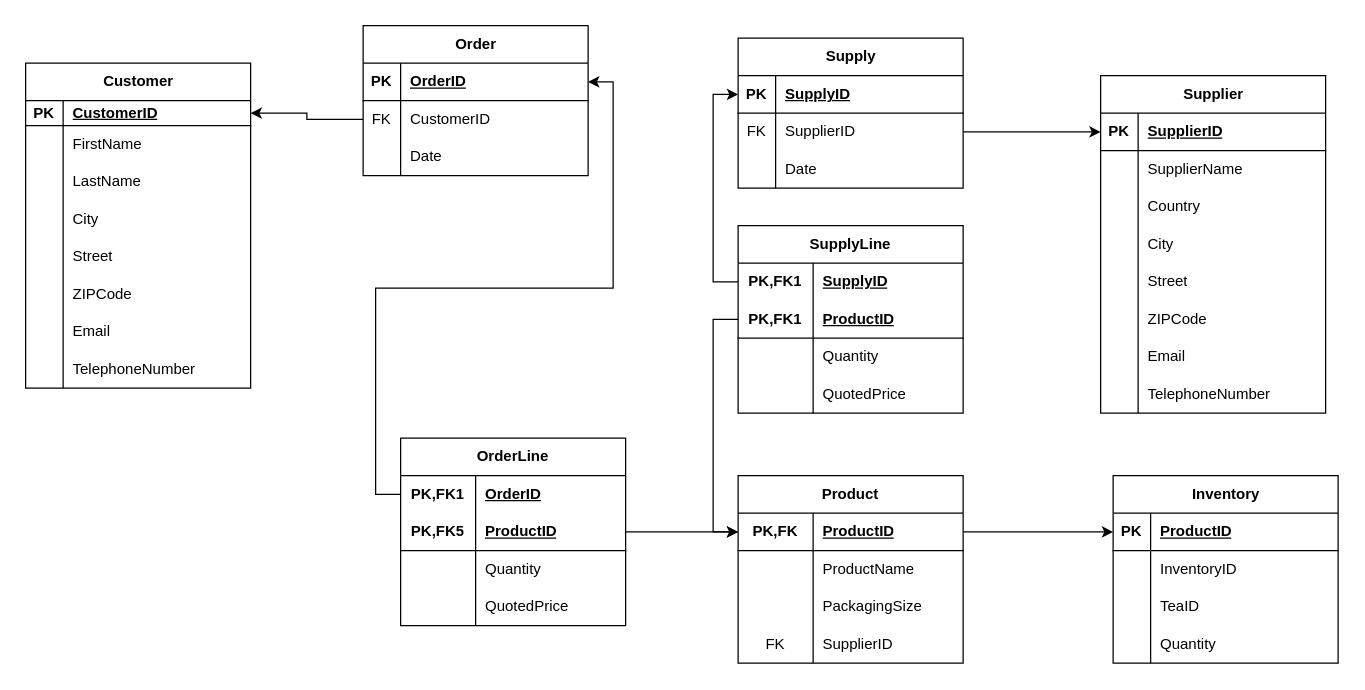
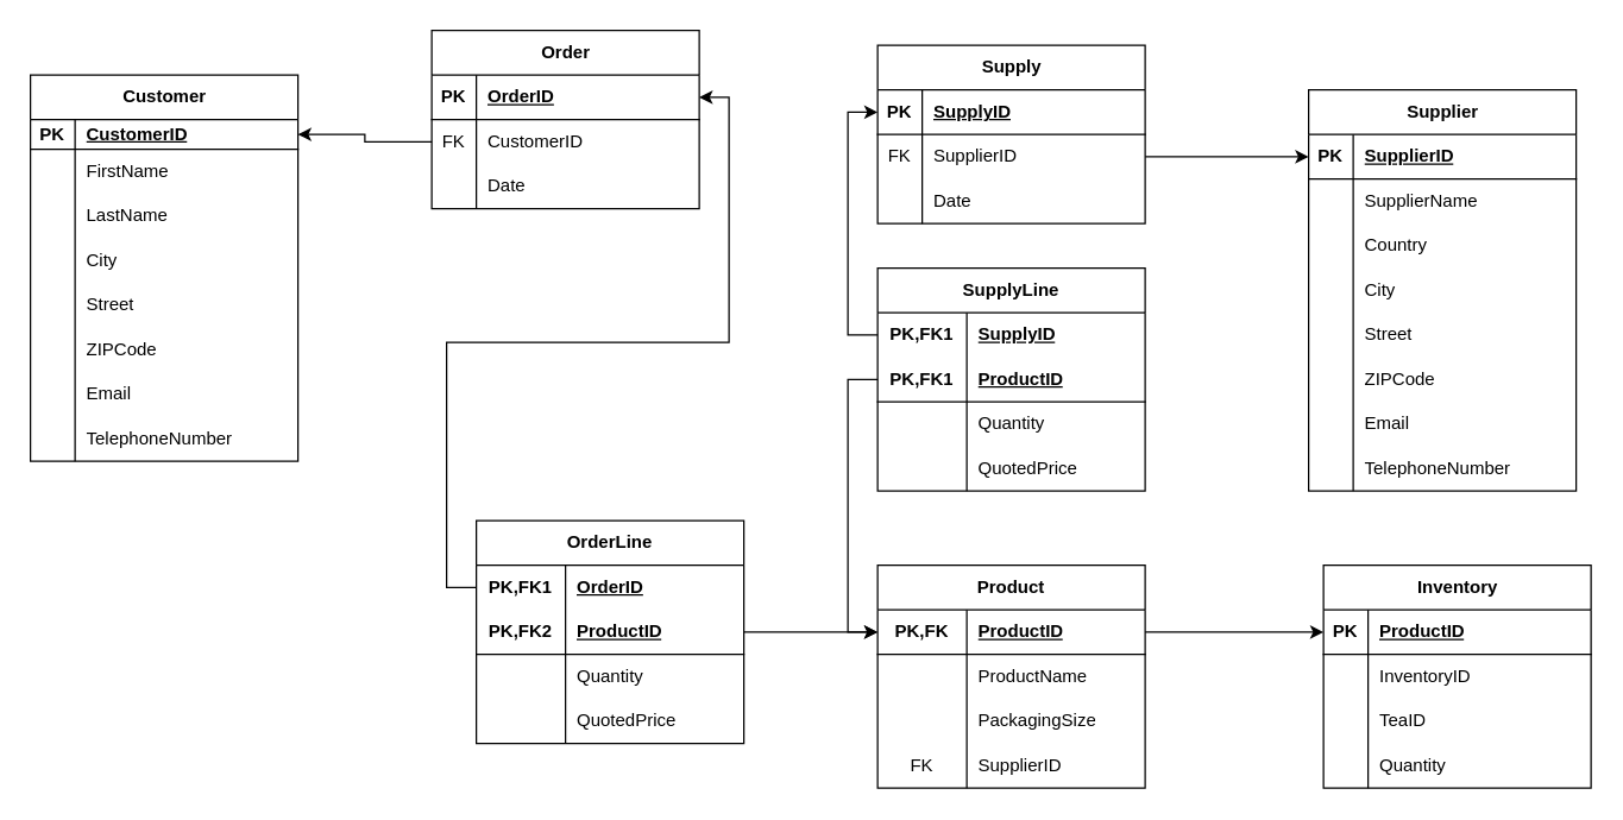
- <mxCell id="91" value="PK,FK5" style="shape=partialRectangle;connectable=0;fillColor=none;top=0;left=0;bottom=0;right=0;fontStyle=1;overflow=hidden;html=1;whiteSpace=wrap;" vertex="1" parent="90"><mxGeometry width="60" height="30" as="geometry"><mxRectangle width="60" height="30" as="alternateBounds" /></mxGeometry></mxCell>
+ <mxCell id="91" value="PK,FK2" style="shape=partialRectangle;connectable=0;fillColor=none;top=0;left=0;bottom=0;right=0;fontStyle=1;overflow=hidden;html=1;whiteSpace=wrap;" vertex="1" parent="90"><mxGeometry width="60" height="30" as="geometry"><mxRectangle width="60" height="30" as="alternateBounds" /></mxGeometry></mxCell>
